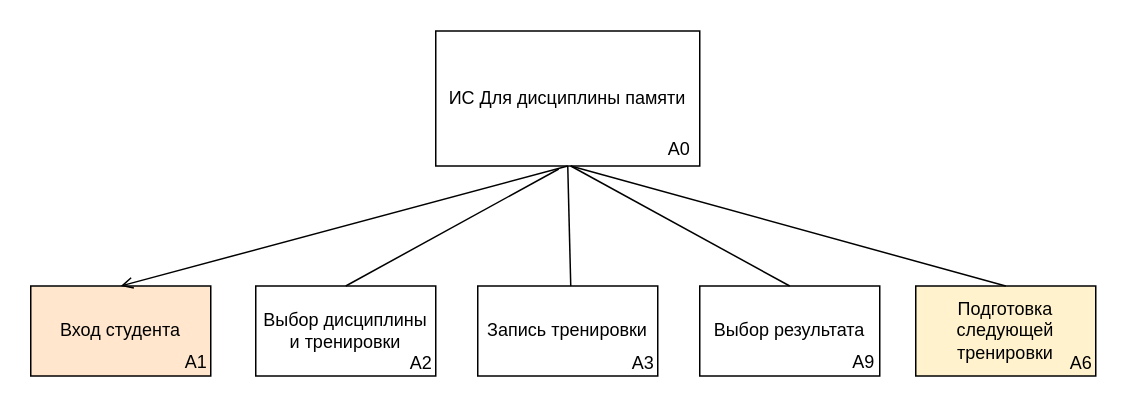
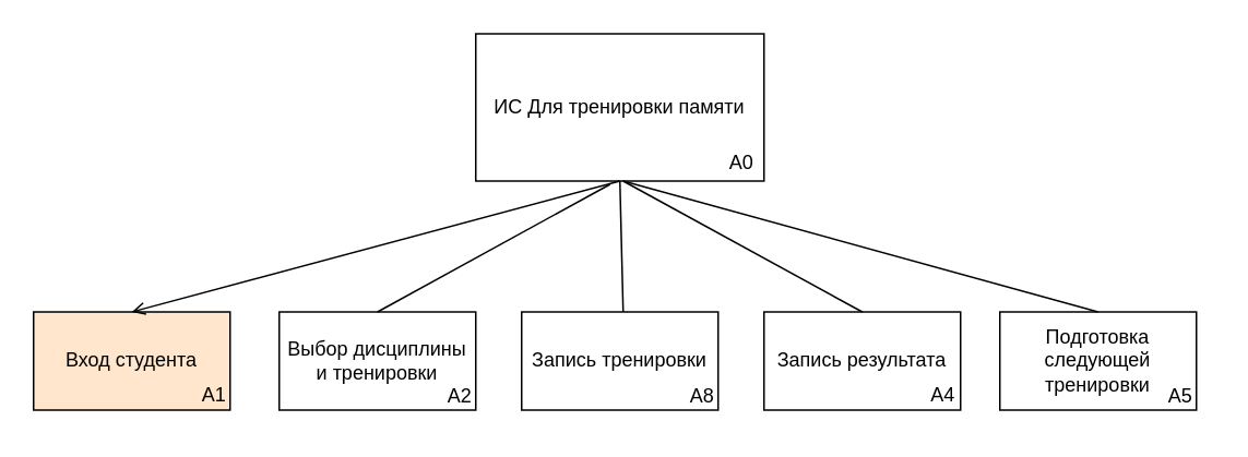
- <mxCell id="2" value="&lt;div&gt;ИС Для дисциплины памяти&lt;/div&gt;" style="rounded=0;whiteSpace=wrap;html=1;" vertex="1" parent="1"><mxGeometry x="290" y="20" width="176" height="90" as="geometry" /></mxCell>
+ <mxCell id="2" value="&lt;div&gt;ИС Для тренировки памяти&lt;/div&gt;" style="rounded=0;whiteSpace=wrap;html=1;" vertex="1" parent="1"><mxGeometry x="290" y="20" width="176" height="90" as="geometry" /></mxCell>
- <mxCell id="6" value="Выбор результата" style="rounded=0;whiteSpace=wrap;html=1;" vertex="1" parent="1"><mxGeometry x="466" y="190" width="120" height="60" as="geometry" /></mxCell>
+ <mxCell id="6" value="Запись результата" style="rounded=0;whiteSpace=wrap;html=1;" vertex="1" parent="1"><mxGeometry x="466" y="190" width="120" height="60" as="geometry" /></mxCell>
- <mxCell id="7" value="Подготовка следующей тренировки" style="rounded=0;whiteSpace=wrap;html=1;fillColor=#fff2cc;" vertex="1" parent="1"><mxGeometry x="610" y="190" width="120" height="60" as="geometry" /></mxCell>
+ <mxCell id="7" value="Подготовка следующей тренировки" style="rounded=0;whiteSpace=wrap;html=1;" vertex="1" parent="1"><mxGeometry x="610" y="190" width="120" height="60" as="geometry" /></mxCell>
- <mxCell id="17" value="A9" style="text;html=1;align=center;verticalAlign=middle;resizable=0;points=[];autosize=1;strokeColor=none;fillColor=none;" vertex="1" parent="1"><mxGeometry x="555" y="226" width="40" height="30" as="geometry" /></mxCell>
+ <mxCell id="17" value="A4" style="text;html=1;align=center;verticalAlign=middle;resizable=0;points=[];autosize=1;strokeColor=none;fillColor=none;" vertex="1" parent="1"><mxGeometry x="555" y="226" width="40" height="30" as="geometry" /></mxCell>
- <mxCell id="16" value="A3" style="text;html=1;align=center;verticalAlign=middle;resizable=0;points=[];autosize=1;strokeColor=none;fillColor=none;" vertex="1" parent="1"><mxGeometry x="408" y="227" width="40" height="30" as="geometry" /></mxCell>
+ <mxCell id="16" value="A8" style="text;html=1;align=center;verticalAlign=middle;resizable=0;points=[];autosize=1;strokeColor=none;fillColor=none;" vertex="1" parent="1"><mxGeometry x="408" y="227" width="40" height="30" as="geometry" /></mxCell>
- <mxCell id="18" value="A6" style="text;html=1;align=center;verticalAlign=middle;resizable=0;points=[];autosize=1;strokeColor=none;fillColor=none;" vertex="1" parent="1"><mxGeometry x="700" y="227" width="40" height="30" as="geometry" /></mxCell>
+ <mxCell id="18" value="A5" style="text;html=1;align=center;verticalAlign=middle;resizable=0;points=[];autosize=1;strokeColor=none;fillColor=none;" vertex="1" parent="1"><mxGeometry x="700" y="227" width="40" height="30" as="geometry" /></mxCell>
